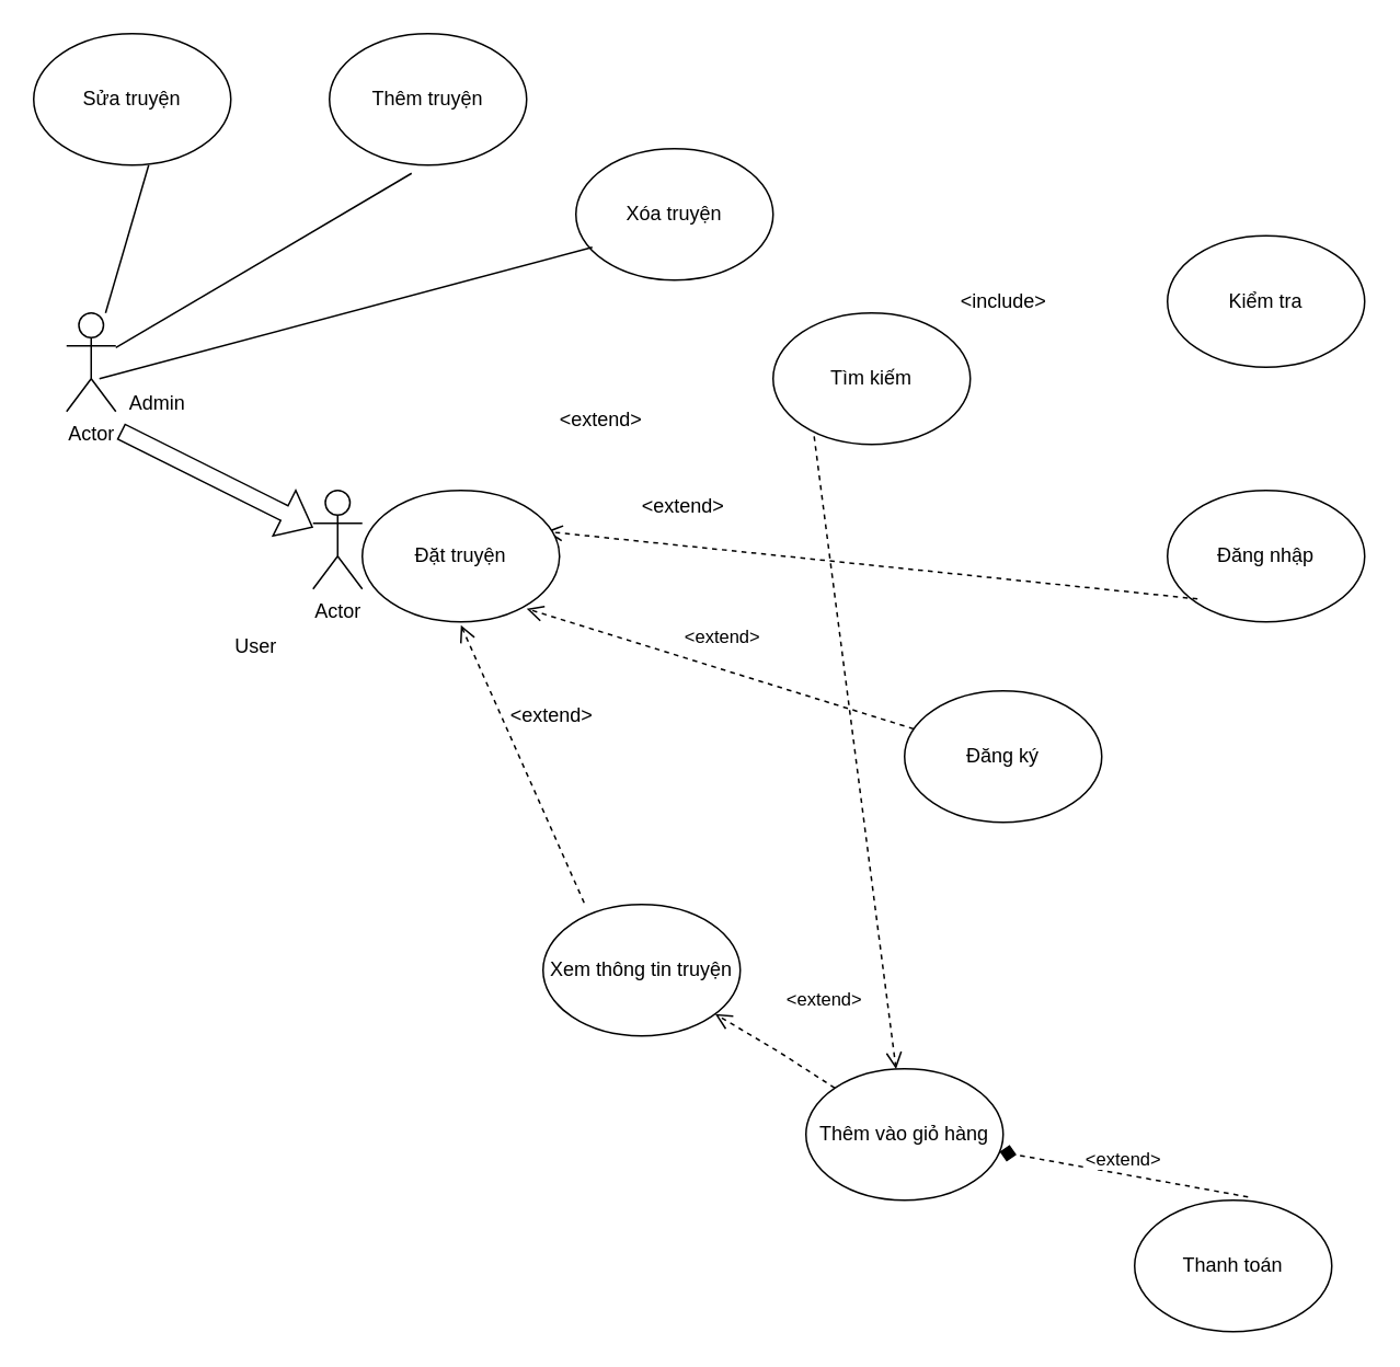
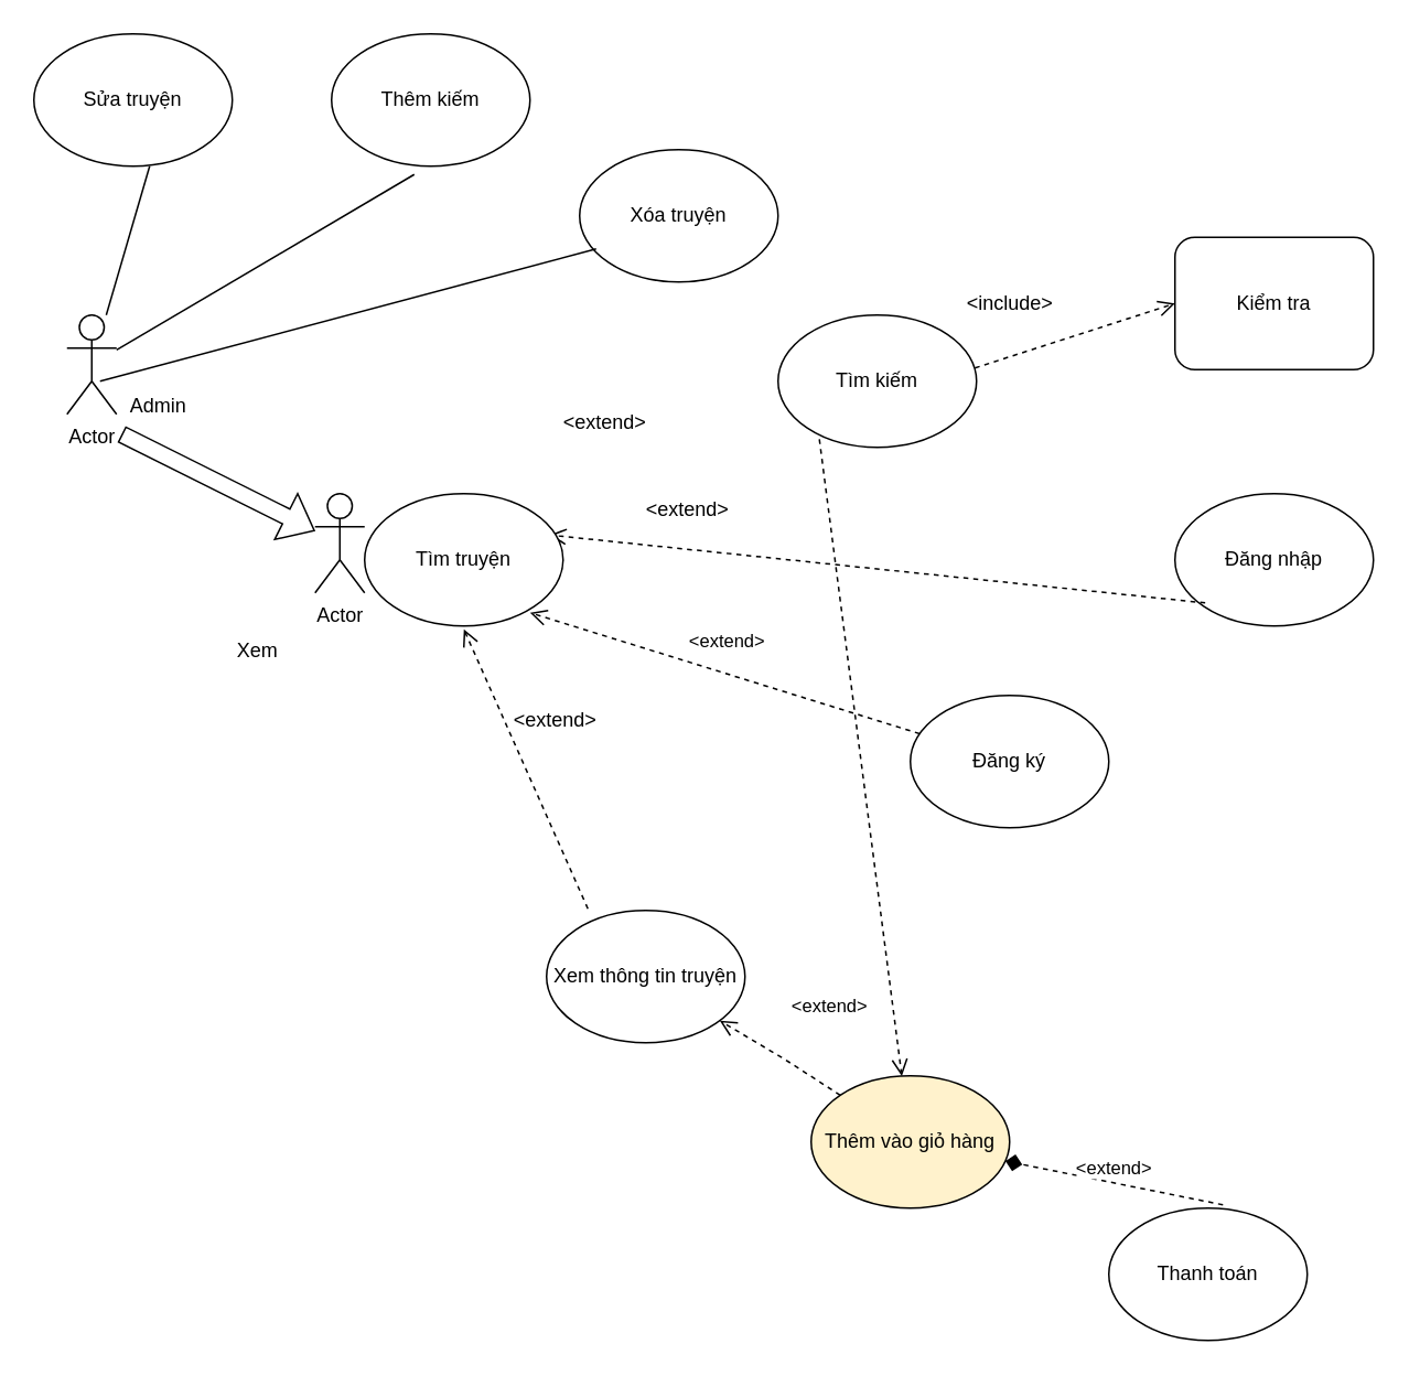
- <mxCell id="9" value="Thêm truyện" style="ellipse;whiteSpace=wrap;html=1;" parent="1" vertex="1"><mxGeometry x="200" y="20" width="120" height="80" as="geometry" /></mxCell>
+ <mxCell id="9" value="Thêm kiếm" style="ellipse;whiteSpace=wrap;html=1;" parent="1" vertex="1"><mxGeometry x="200" y="20" width="120" height="80" as="geometry" /></mxCell>
- <mxCell id="26" value="Kiểm tra" style="ellipse;whiteSpace=wrap;html=1;" parent="1" vertex="1"><mxGeometry x="710" y="143" width="120" height="80" as="geometry" /></mxCell>
+ <mxCell id="26" value="Kiểm tra" style="whiteSpace=wrap;html=1;rounded=1;" parent="1" vertex="1"><mxGeometry x="710" y="143" width="120" height="80" as="geometry" /></mxCell>
+ <mxCell id="27" value="" style="html=1;verticalAlign=bottom;endArrow=open;dashed=1;endSize=8;curved=0;rounded=0;entryX=0;entryY=0.5;entryDx=0;entryDy=0;exitX=0.992;exitY=0.4;exitDx=0;exitDy=0;exitPerimeter=0;" parent="1" source="15" target="26" edge="1"><mxGeometry x="-1" y="-22" relative="1" as="geometry"><mxPoint x="610" y="220" as="sourcePoint" /><mxPoint x="590" y="180" as="targetPoint" /><mxPoint x="10" y="2" as="offset" /></mxGeometry></mxCell>
- <mxCell id="30" value="Đặt truyện" style="ellipse;whiteSpace=wrap;html=1;" vertex="1" parent="1"><mxGeometry x="220" y="298" width="120" height="80" as="geometry" /></mxCell>
+ <mxCell id="30" value="Tìm truyện" style="ellipse;whiteSpace=wrap;html=1;" vertex="1" parent="1"><mxGeometry x="220" y="298" width="120" height="80" as="geometry" /></mxCell>
- <mxCell id="8" value="User" style="text;html=1;align=center;verticalAlign=middle;resizable=0;points=[];autosize=1;strokeColor=none;fillColor=none;" parent="1" vertex="1"><mxGeometry x="130" y="378" width="50" height="30" as="geometry" /></mxCell>
+ <mxCell id="8" value="Xem" style="text;html=1;align=center;verticalAlign=middle;resizable=0;points=[];autosize=1;strokeColor=none;fillColor=none;" parent="1" vertex="1"><mxGeometry x="130" y="378" width="50" height="30" as="geometry" /></mxCell>
- <mxCell id="17" value="Thêm vào giỏ hàng" style="ellipse;whiteSpace=wrap;html=1;" parent="1" vertex="1"><mxGeometry x="490" y="650" width="120" height="80" as="geometry" /></mxCell>
+ <mxCell id="17" value="Thêm vào giỏ hàng" style="ellipse;whiteSpace=wrap;html=1;fillColor=#fff2cc;" parent="1" vertex="1"><mxGeometry x="490" y="650" width="120" height="80" as="geometry" /></mxCell>
- <mxCell id="24" value="Thanh toán" style="ellipse;whiteSpace=wrap;html=1;" parent="1" vertex="1"><mxGeometry x="690" y="730" width="120" height="80" as="geometry" /></mxCell>
+ <mxCell id="24" value="Thanh toán" style="ellipse;whiteSpace=wrap;html=1;" parent="1" vertex="1"><mxGeometry x="670" y="730" width="120" height="80" as="geometry" /></mxCell>
